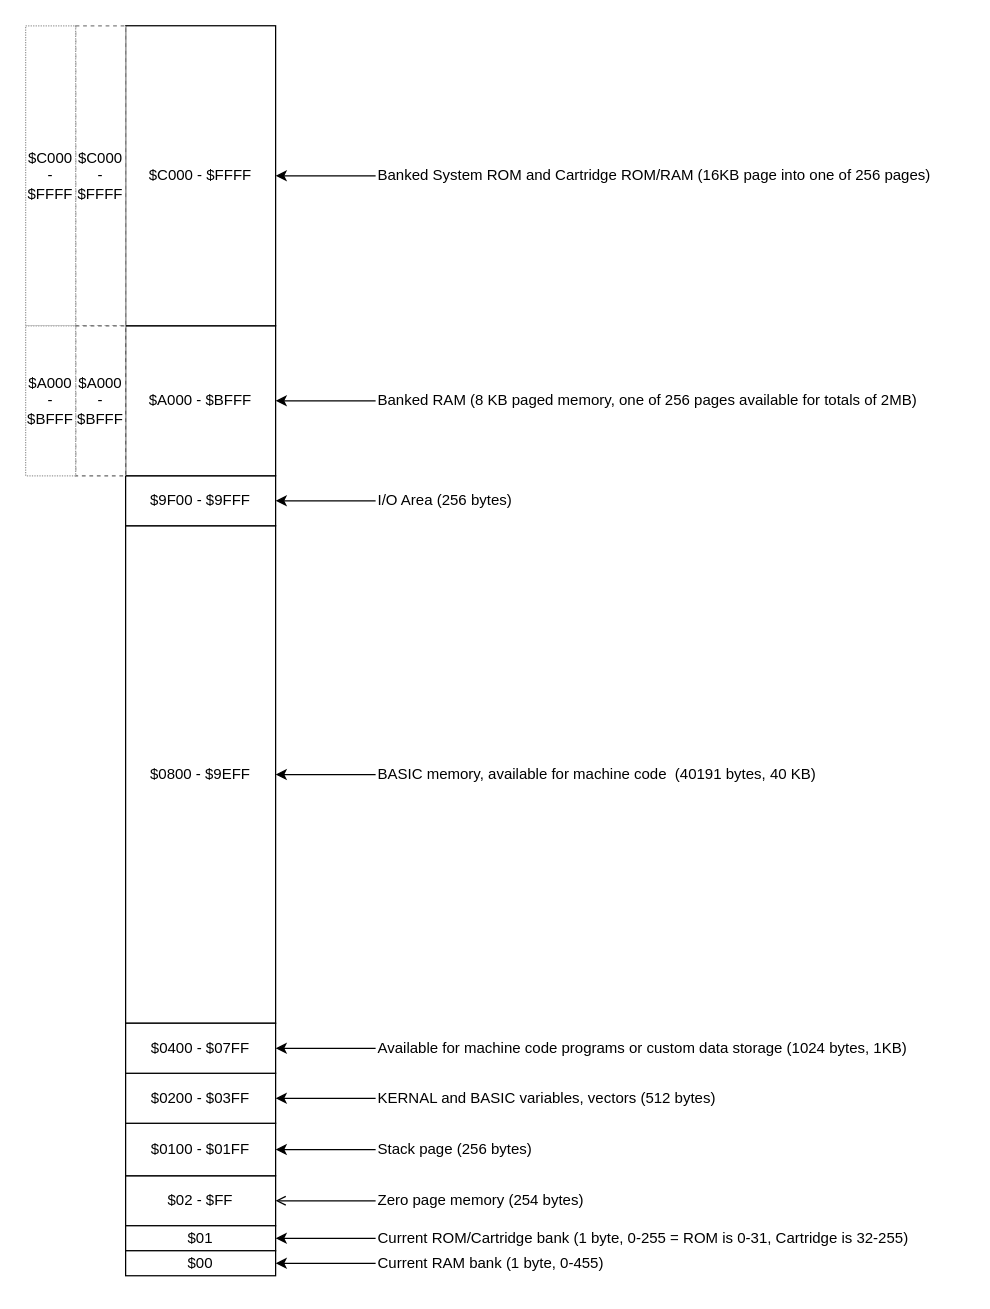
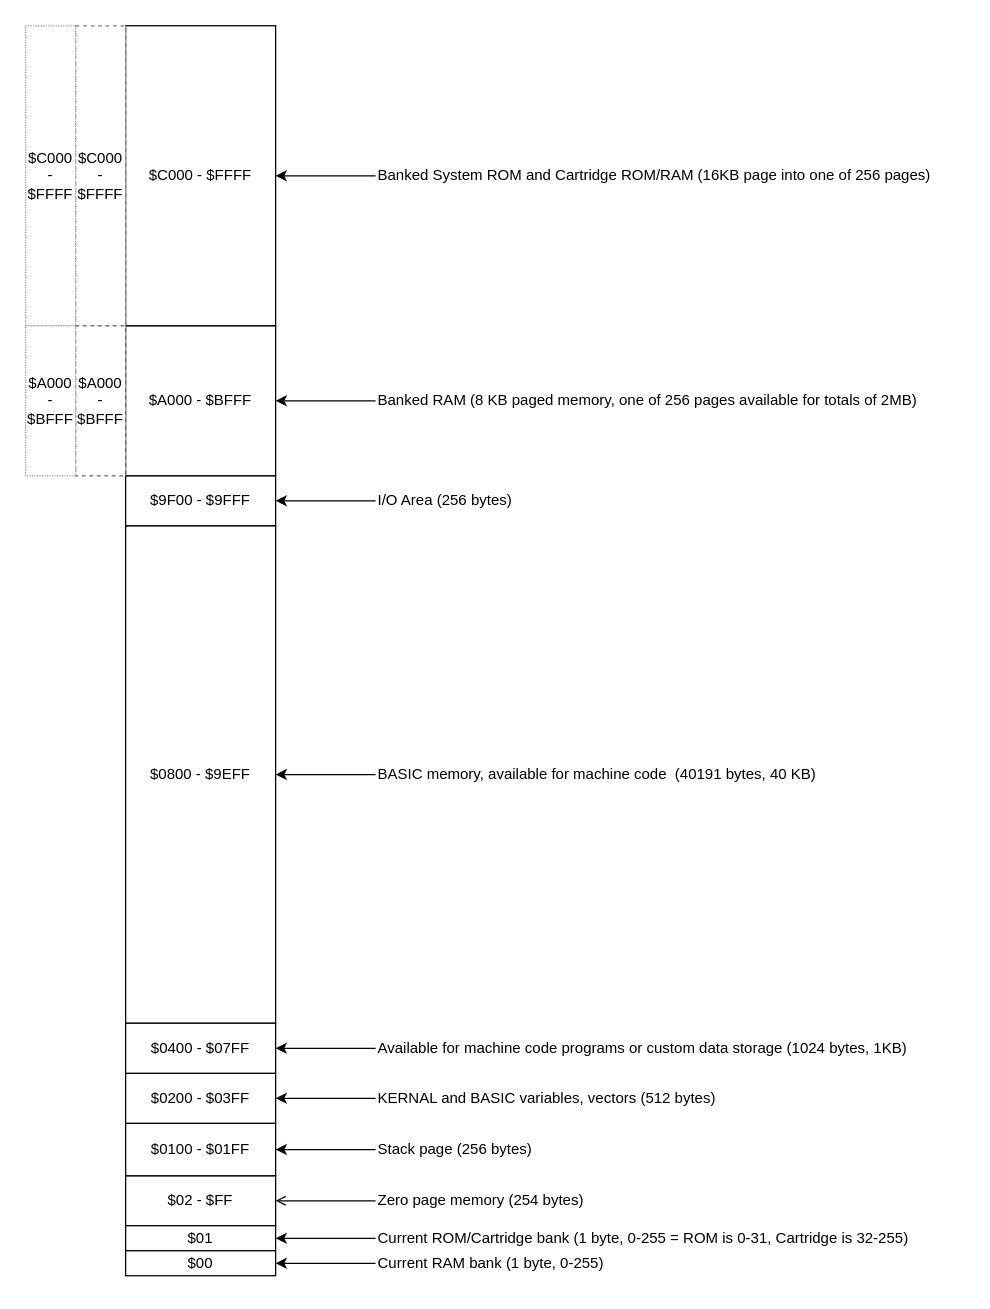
- <mxCell id="12" value="Current RAM bank (1 byte, 0-455)" style="text;html=1;align=left;verticalAlign=middle;resizable=0;points=[];autosize=1;strokeColor=none;fillColor=none;" vertex="1" parent="1"><mxGeometry x="300" y="995" width="200" height="30" as="geometry" /></mxCell>
+ <mxCell id="12" value="Current RAM bank (1 byte, 0-255)" style="text;html=1;align=left;verticalAlign=middle;resizable=0;points=[];autosize=1;strokeColor=none;fillColor=none;" vertex="1" parent="1"><mxGeometry x="300" y="995" width="200" height="30" as="geometry" /></mxCell>
